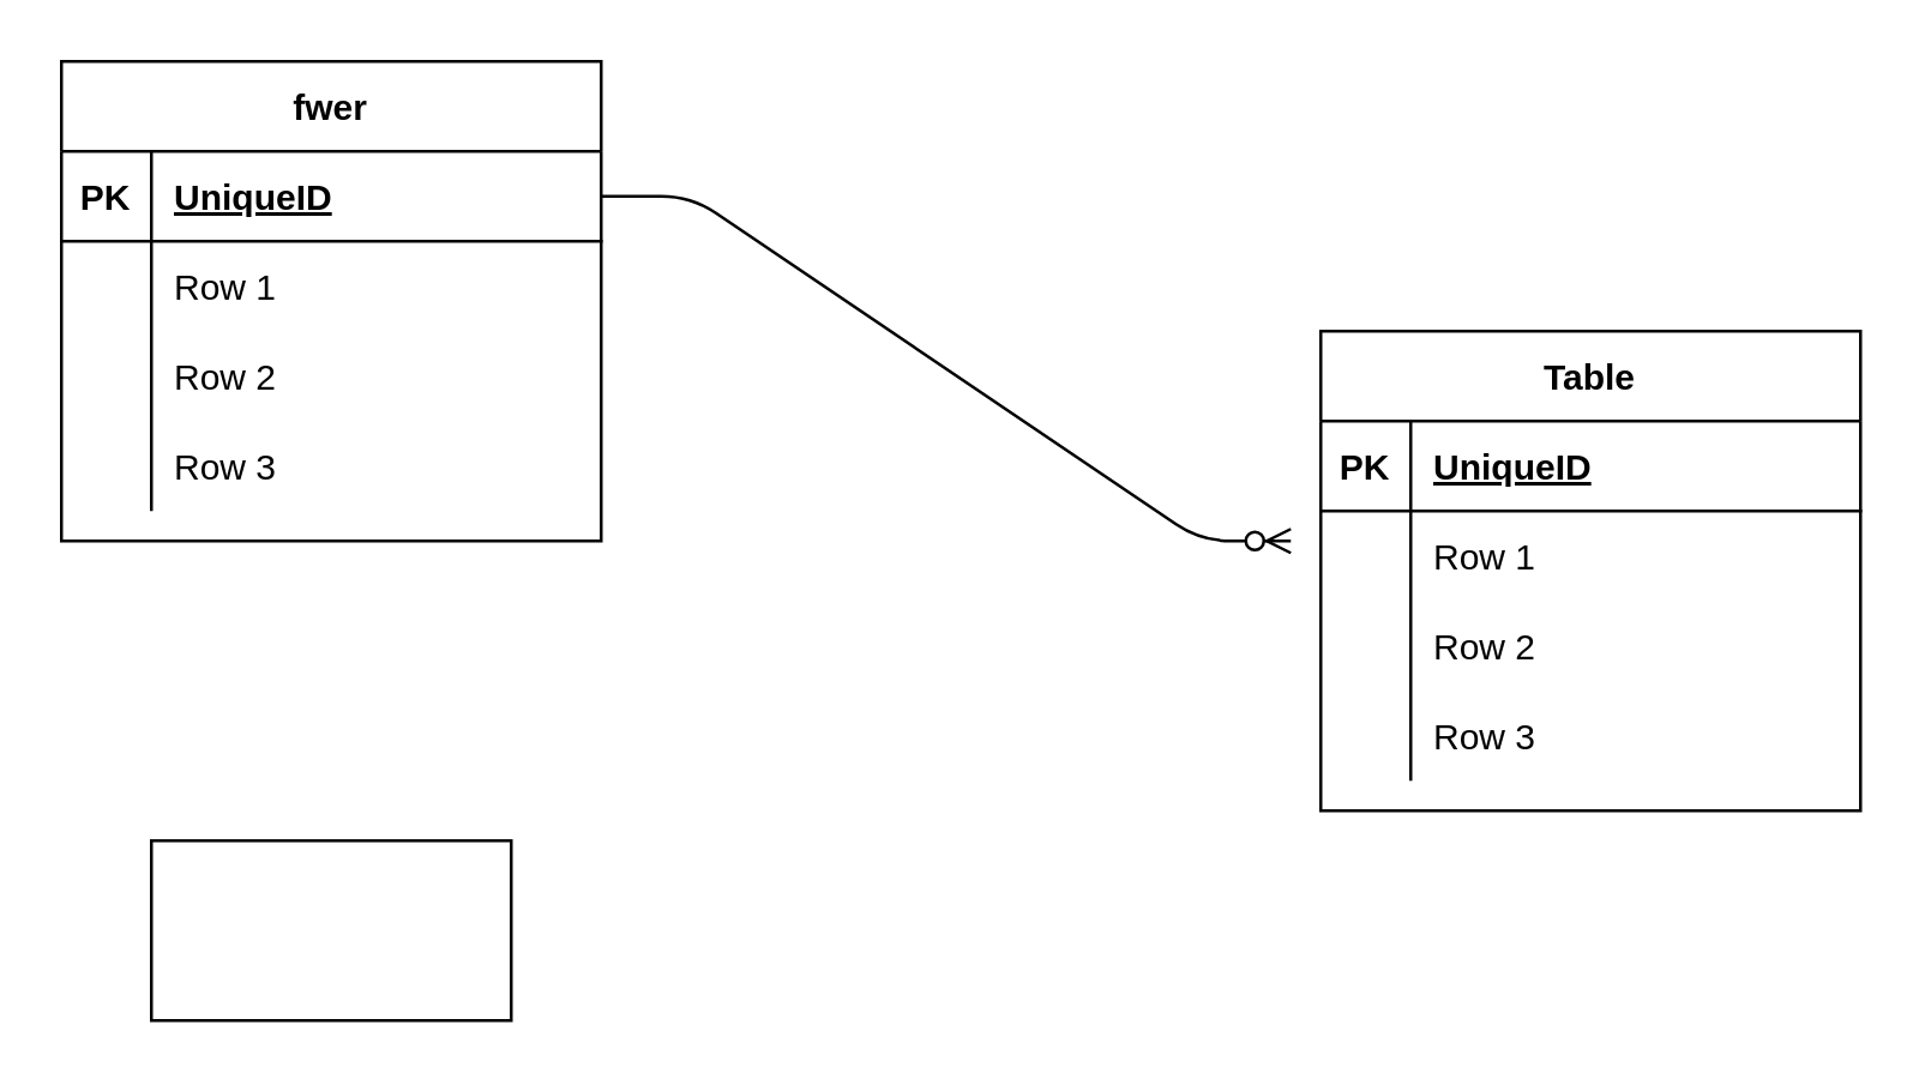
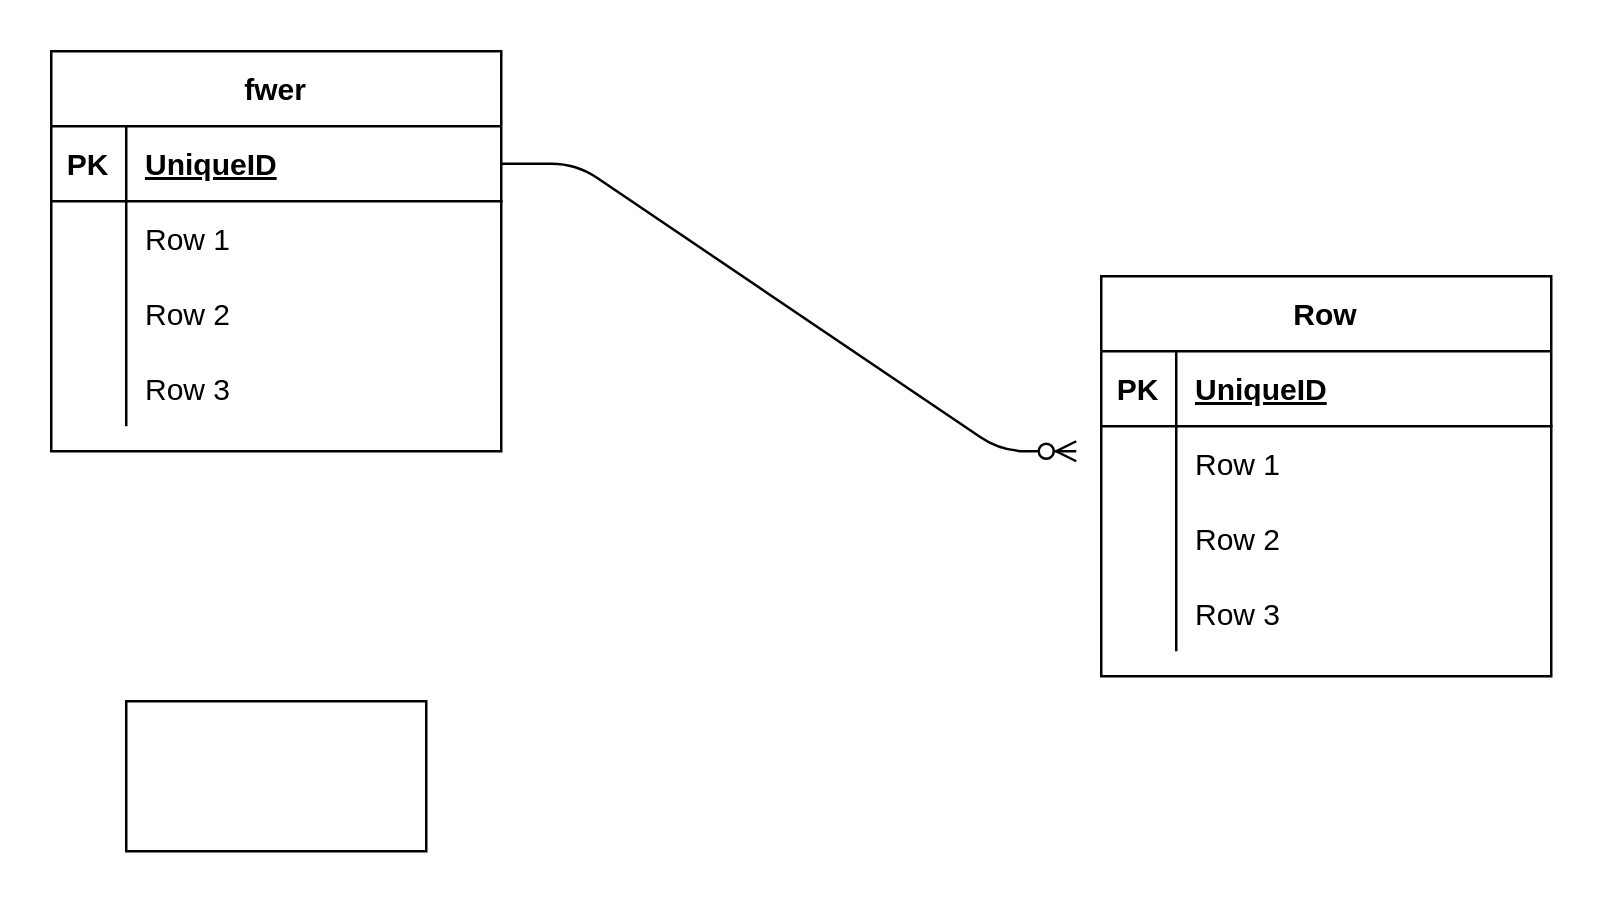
- <mxCell id="16" value="Table" style="shape=table;startSize=30;container=1;collapsible=1;childLayout=tableLayout;fixedRows=1;rowLines=0;fontStyle=1;align=center;resizeLast=1;" vertex="1" parent="1"><mxGeometry x="440" y="110" width="180" height="160" as="geometry" /></mxCell>
+ <mxCell id="16" value="Row" style="shape=table;startSize=30;container=1;collapsible=1;childLayout=tableLayout;fixedRows=1;rowLines=0;fontStyle=1;align=center;resizeLast=1;" vertex="1" parent="1"><mxGeometry x="440" y="110" width="180" height="160" as="geometry" /></mxCell>
